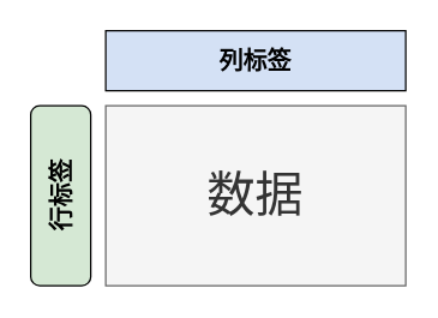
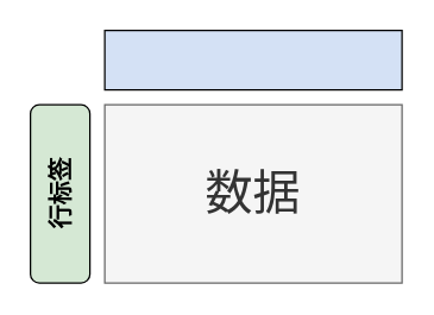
- <mxCell id="5" value="&lt;b&gt;&lt;font face=&quot;Helvetica&quot;&gt;列标签&lt;/font&gt;&lt;/b&gt;" style="text;html=1;strokeColor=none;fillColor=none;align=center;verticalAlign=middle;whiteSpace=wrap;rounded=0;fontFamily=SimSun;fontSize=16;" parent="1" vertex="1"><mxGeometry x="130" y="25" width="80" height="30" as="geometry" /></mxCell>
